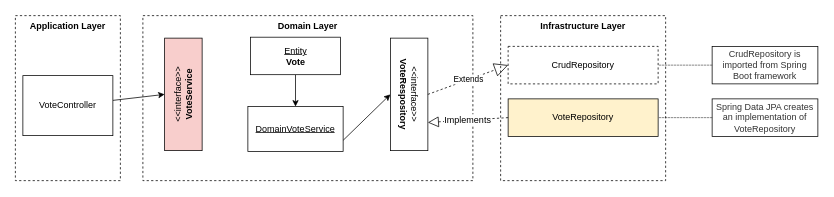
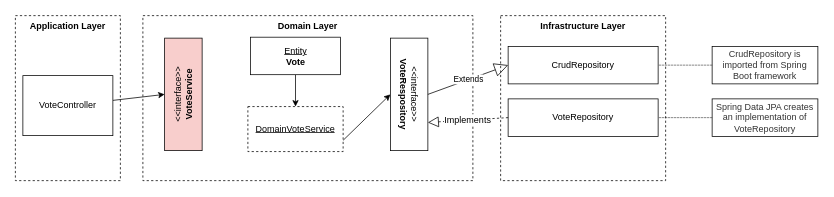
- <mxCell id="13" value="CrudRepository" style="rounded=0;whiteSpace=wrap;html=1;dashed=1;" parent="1" vertex="1"><mxGeometry x="677" y="61" width="200" height="50" as="geometry" /></mxCell>
+ <mxCell id="13" value="CrudRepository" style="rounded=0;whiteSpace=wrap;html=1;" parent="1" vertex="1"><mxGeometry x="677" y="61" width="200" height="50" as="geometry" /></mxCell>
- <mxCell id="15" value="Extends" style="endArrow=block;endSize=16;endFill=0;html=1;rounded=0;entryX=0;entryY=0.5;entryDx=0;entryDy=0;exitX=0.5;exitY=0;exitDx=0;exitDy=0;dashed=1;" parent="1" source="12" target="13" edge="1"><mxGeometry width="160" relative="1" as="geometry"><mxPoint x="459" y="180" as="sourcePoint" /><mxPoint x="619" y="180" as="targetPoint" /></mxGeometry></mxCell>
+ <mxCell id="15" value="Extends" style="endArrow=block;endSize=16;endFill=0;html=1;rounded=0;entryX=0;entryY=0.5;entryDx=0;entryDy=0;exitX=0.5;exitY=0;exitDx=0;exitDy=0;" parent="1" source="12" target="13" edge="1"><mxGeometry width="160" relative="1" as="geometry"><mxPoint x="459" y="180" as="sourcePoint" /><mxPoint x="619" y="180" as="targetPoint" /></mxGeometry></mxCell>
- <mxCell id="16" value="VoteRepository" style="rounded=0;whiteSpace=wrap;html=1;fillColor=#fff2cc;" parent="1" vertex="1"><mxGeometry x="677" y="131" width="200" height="50" as="geometry" /></mxCell>
+ <mxCell id="16" value="VoteRepository" style="rounded=0;whiteSpace=wrap;html=1;" parent="1" vertex="1"><mxGeometry x="677" y="131" width="200" height="50" as="geometry" /></mxCell>
- <mxCell id="11" value="&lt;u&gt;DomainVoteService&lt;/u&gt;" style="rounded=0;whiteSpace=wrap;html=1;" parent="1" vertex="1"><mxGeometry x="330" y="141.25" width="127" height="60" as="geometry" /></mxCell>
+ <mxCell id="11" value="&lt;u&gt;DomainVoteService&lt;/u&gt;" style="rounded=0;whiteSpace=wrap;html=1;dashed=1;" parent="1" vertex="1"><mxGeometry x="330" y="141.25" width="127" height="60" as="geometry" /></mxCell>
